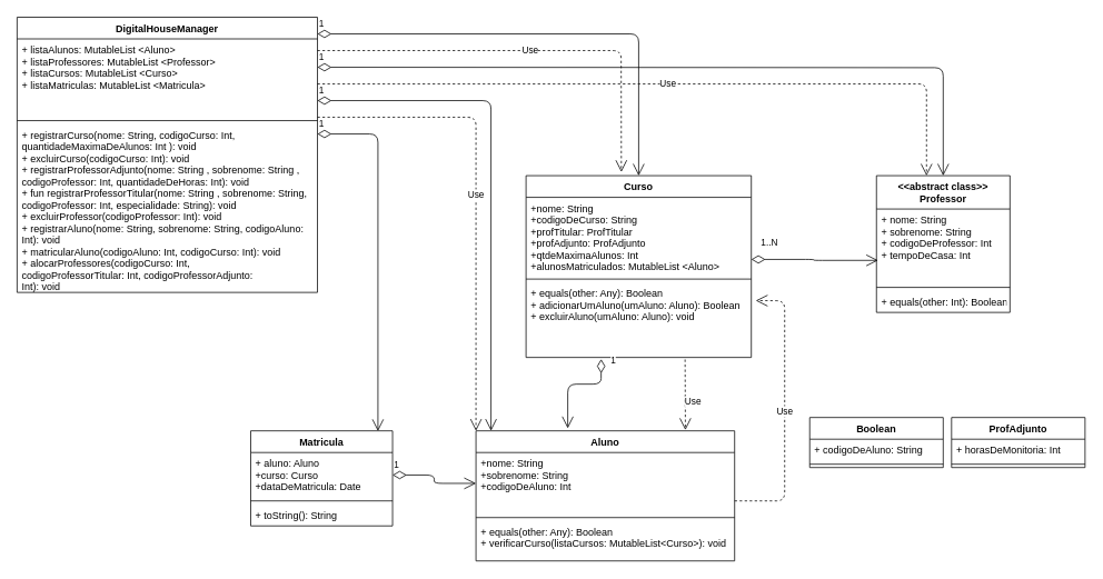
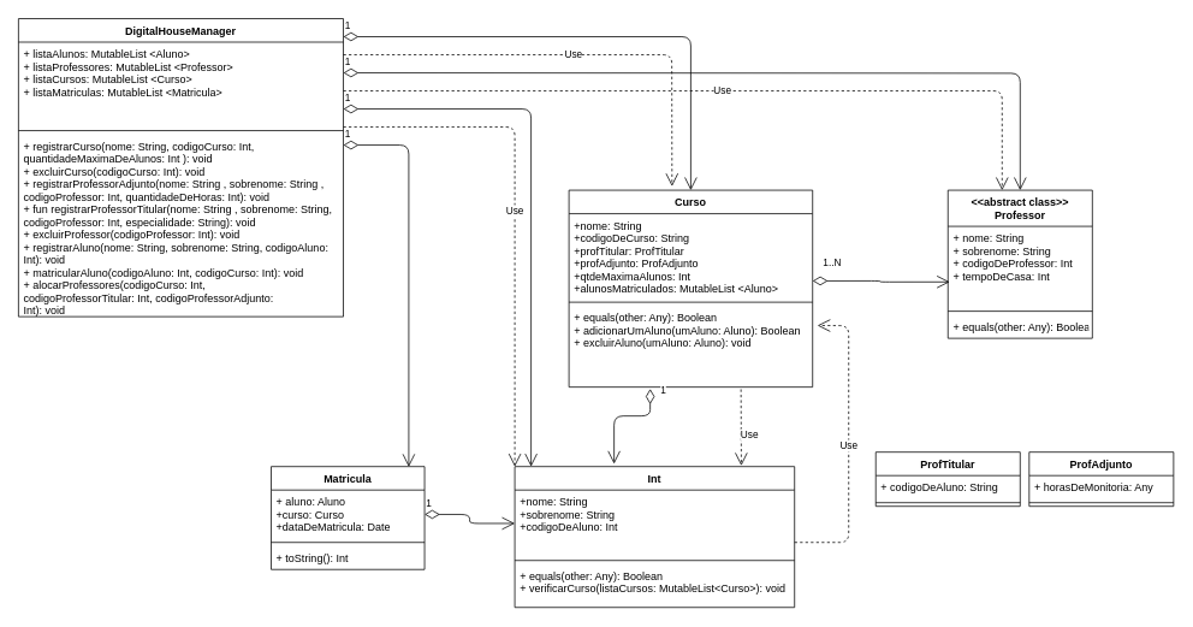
- <mxCell id="9" value="+ equals(other: Int): Boolean" style="text;strokeColor=none;fillColor=none;align=left;verticalAlign=top;spacingLeft=4;spacingRight=4;overflow=hidden;rotatable=0;points=[[0,0.5],[1,0.5]];portConstraint=eastwest;" parent="6" vertex="1"><mxGeometry y="138" width="160" height="26" as="geometry" /></mxCell>
+ <mxCell id="9" value="+ equals(other: Any): Boolean" style="text;strokeColor=none;fillColor=none;align=left;verticalAlign=top;spacingLeft=4;spacingRight=4;overflow=hidden;rotatable=0;points=[[0,0.5],[1,0.5]];portConstraint=eastwest;" parent="6" vertex="1"><mxGeometry y="138" width="160" height="26" as="geometry" /></mxCell>
- <mxCell id="14" value="Boolean" style="swimlane;fontStyle=1;align=center;verticalAlign=top;childLayout=stackLayout;horizontal=1;startSize=26;horizontalStack=0;resizeParent=1;resizeParentMax=0;resizeLast=0;collapsible=1;marginBottom=0;" parent="1" vertex="1"><mxGeometry x="970" y="500" width="160" height="60" as="geometry" /></mxCell>
+ <mxCell id="14" value="ProfTitular" style="swimlane;fontStyle=1;align=center;verticalAlign=top;childLayout=stackLayout;horizontal=1;startSize=26;horizontalStack=0;resizeParent=1;resizeParentMax=0;resizeLast=0;collapsible=1;marginBottom=0;" parent="1" vertex="1"><mxGeometry x="970" y="500" width="160" height="60" as="geometry" /></mxCell>
- <mxCell id="30" value="Aluno" style="swimlane;fontStyle=1;align=center;verticalAlign=top;childLayout=stackLayout;horizontal=1;startSize=26;horizontalStack=0;resizeParent=1;resizeParentMax=0;resizeLast=0;collapsible=1;marginBottom=0;" parent="1" vertex="1"><mxGeometry x="570" y="516" width="310" height="156" as="geometry" /></mxCell>
+ <mxCell id="30" value="Int" style="swimlane;fontStyle=1;align=center;verticalAlign=top;childLayout=stackLayout;horizontal=1;startSize=26;horizontalStack=0;resizeParent=1;resizeParentMax=0;resizeLast=0;collapsible=1;marginBottom=0;" parent="1" vertex="1"><mxGeometry x="570" y="516" width="310" height="156" as="geometry" /></mxCell>
- <mxCell id="12" value="+ horasDeMonitoria: Int" style="text;strokeColor=none;fillColor=none;align=left;verticalAlign=top;spacingLeft=4;spacingRight=4;overflow=hidden;rotatable=0;points=[[0,0.5],[1,0.5]];portConstraint=eastwest;" parent="11" vertex="1"><mxGeometry y="26" width="160" height="26" as="geometry" /></mxCell>
+ <mxCell id="12" value="+ horasDeMonitoria: Any" style="text;strokeColor=none;fillColor=none;align=left;verticalAlign=top;spacingLeft=4;spacingRight=4;overflow=hidden;rotatable=0;points=[[0,0.5],[1,0.5]];portConstraint=eastwest;" parent="11" vertex="1"><mxGeometry y="26" width="160" height="26" as="geometry" /></mxCell>
- <mxCell id="29" value="+ toString(): String" style="text;strokeColor=none;fillColor=none;align=left;verticalAlign=top;spacingLeft=4;spacingRight=4;overflow=hidden;rotatable=0;points=[[0,0.5],[1,0.5]];portConstraint=eastwest;" parent="26" vertex="1"><mxGeometry y="88" width="170" height="26" as="geometry" /></mxCell>
+ <mxCell id="29" value="+ toString(): Int" style="text;strokeColor=none;fillColor=none;align=left;verticalAlign=top;spacingLeft=4;spacingRight=4;overflow=hidden;rotatable=0;points=[[0,0.5],[1,0.5]];portConstraint=eastwest;" parent="26" vertex="1"><mxGeometry y="88" width="170" height="26" as="geometry" /></mxCell>
